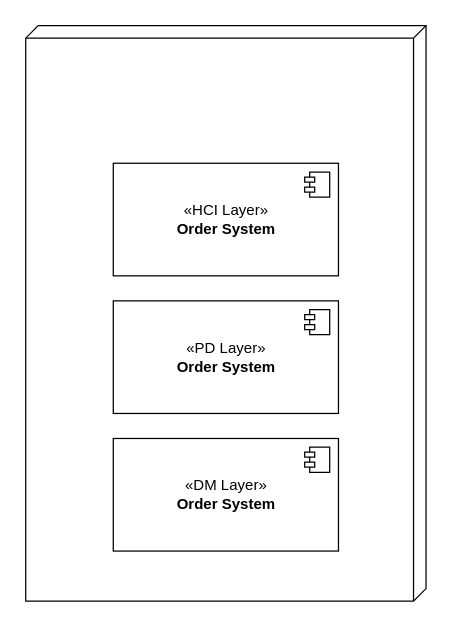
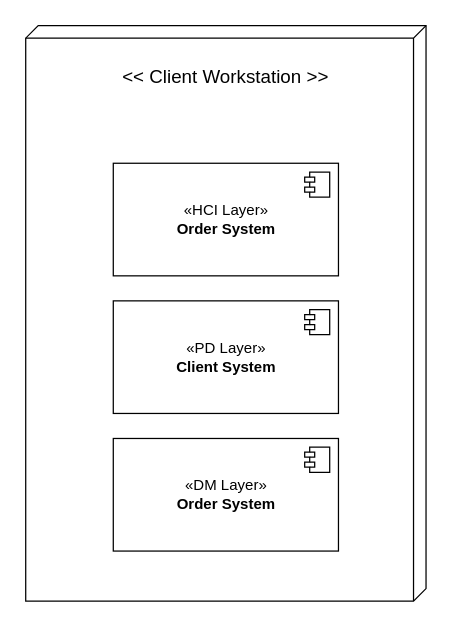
+ <mxCell id="3" value="&lt;font style=&quot;font-size: 15px&quot;&gt;&amp;lt;&amp;lt; Client Workstation &amp;gt;&amp;gt;&lt;/font&gt;" style="text;html=1;strokeColor=none;fillColor=none;align=center;verticalAlign=middle;whiteSpace=wrap;rounded=0;" vertex="1" parent="1"><mxGeometry x="85" y="50" width="190" height="20" as="geometry" /></mxCell>
- <mxCell id="6" value="«PD Layer»&lt;br&gt;&lt;b&gt;Order System&lt;/b&gt;" style="html=1;dropTarget=0;" vertex="1" parent="1"><mxGeometry x="90" y="240" width="180" height="90" as="geometry" /></mxCell>
+ <mxCell id="6" value="«PD Layer»&lt;br&gt;&lt;b&gt;Client System&lt;/b&gt;" style="html=1;dropTarget=0;" vertex="1" parent="1"><mxGeometry x="90" y="240" width="180" height="90" as="geometry" /></mxCell>
